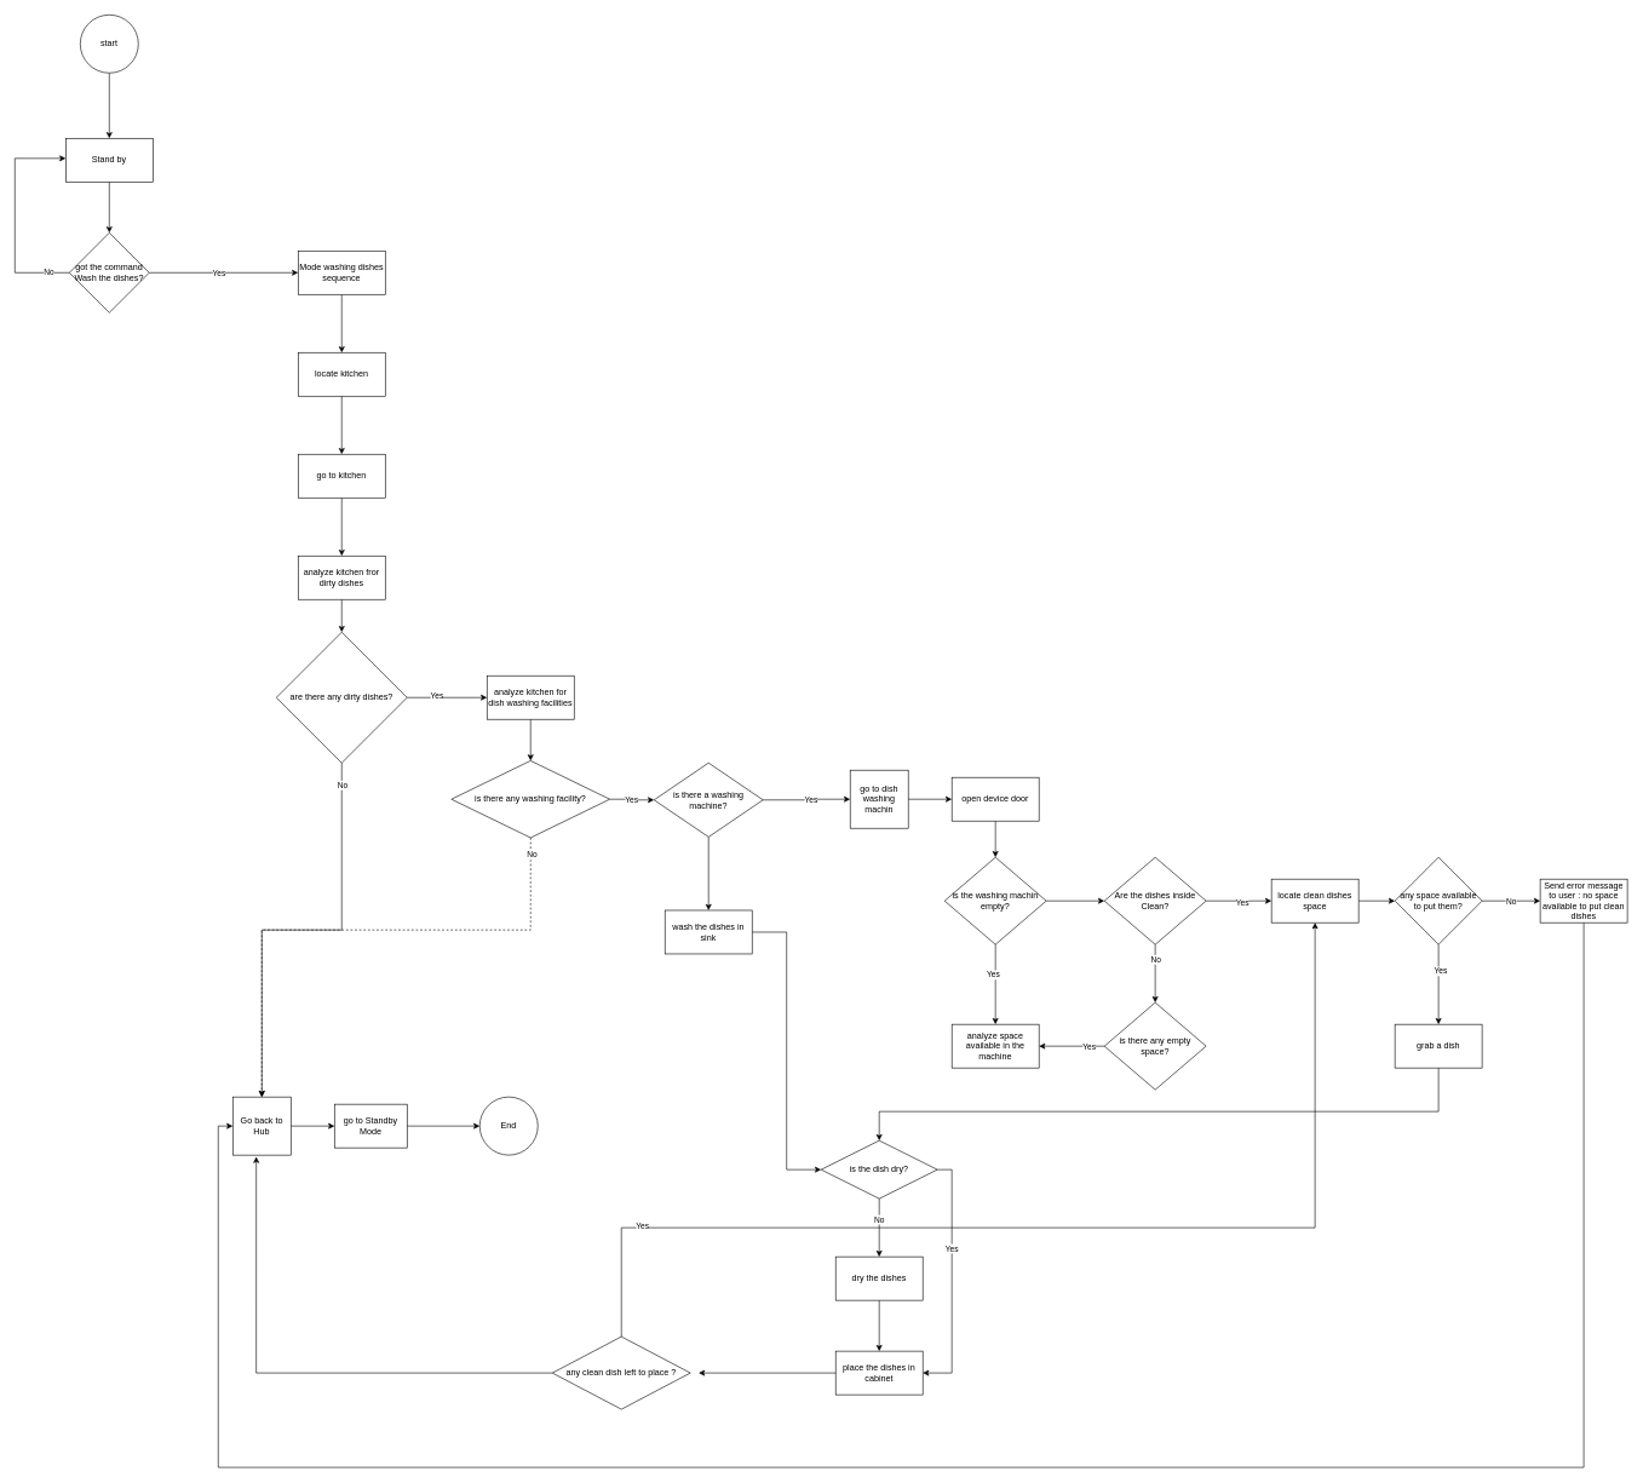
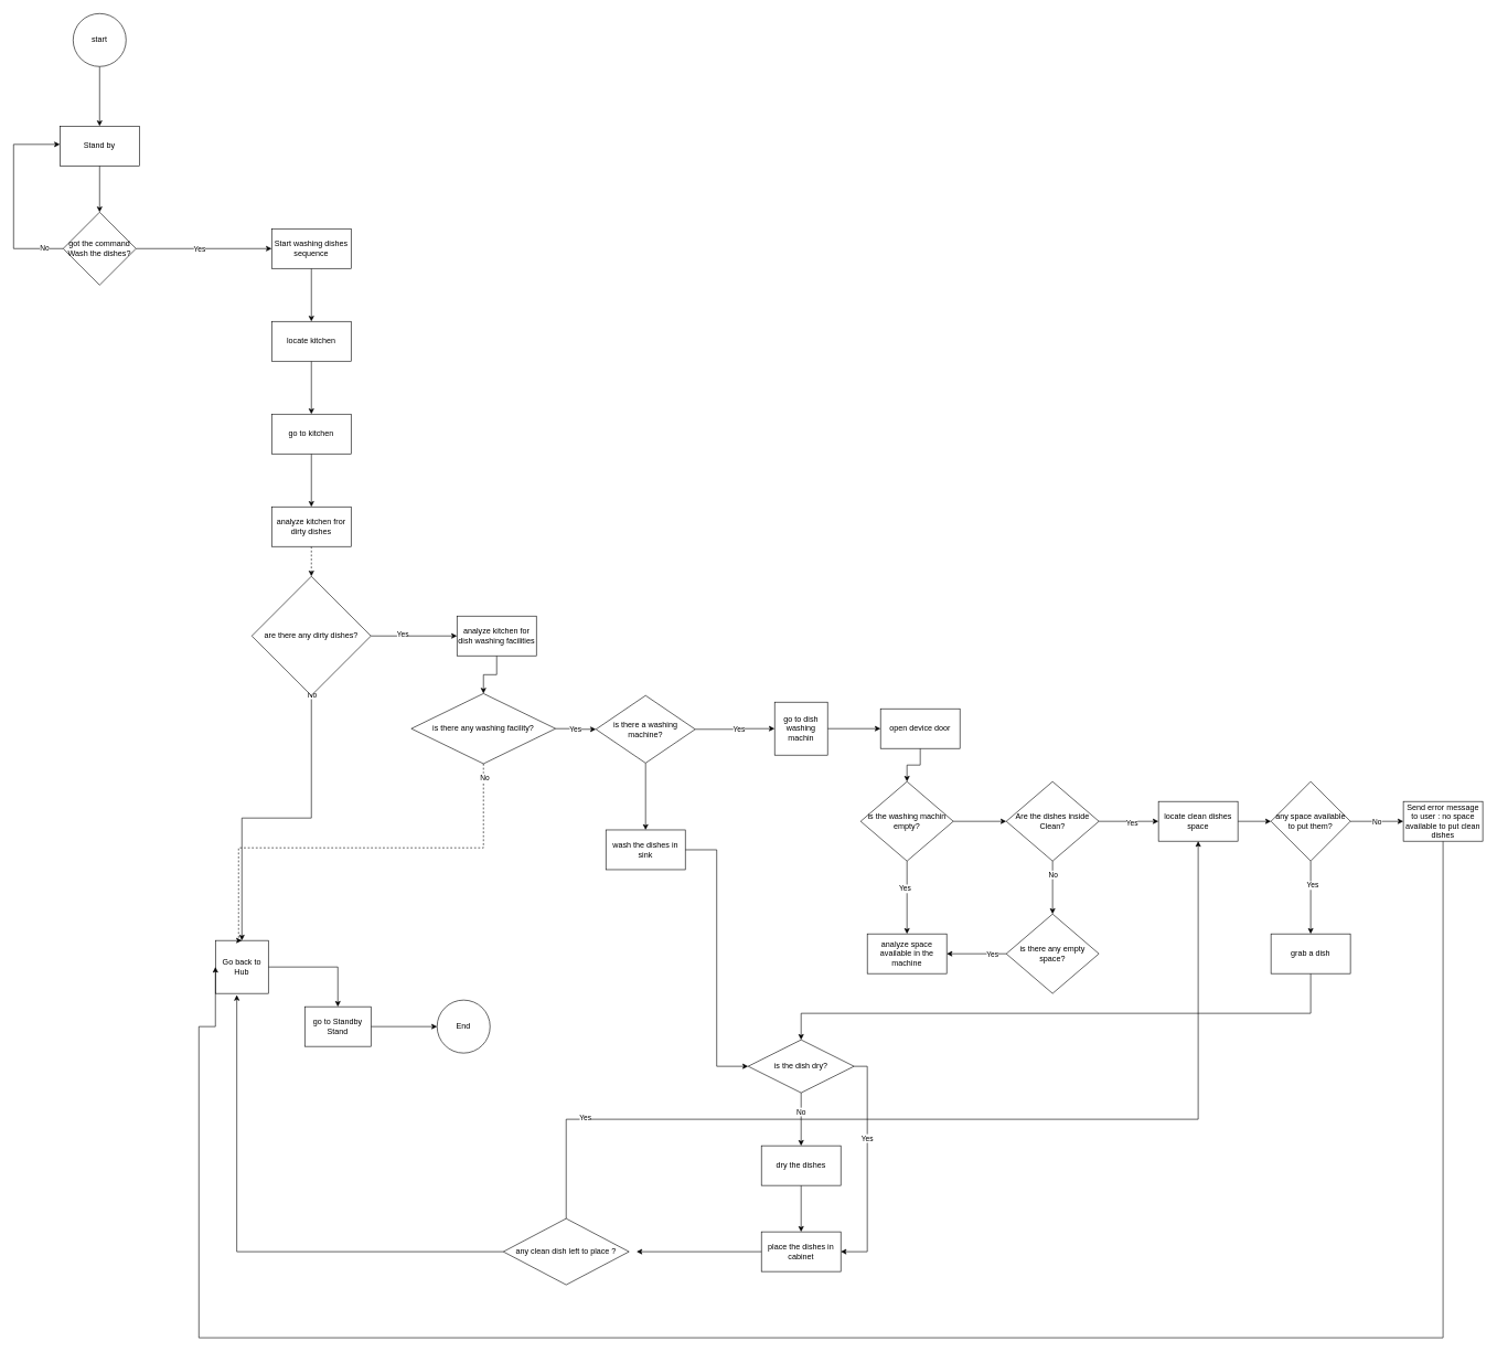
- <mxCell id="12" value="Mode washing dishes sequence" style="whiteSpace=wrap;html=1;" vertex="1" parent="1"><mxGeometry x="410" y="345" width="120" height="60" as="geometry" /></mxCell>
+ <mxCell id="12" value="Start washing dishes sequence" style="whiteSpace=wrap;html=1;" vertex="1" parent="1"><mxGeometry x="410" y="345" width="120" height="60" as="geometry" /></mxCell>
- <mxCell id="17" value="" style="edgeStyle=orthogonalEdgeStyle;rounded=0;orthogonalLoop=1;jettySize=auto;html=1;" edge="1" parent="1" source="18" target="23"><mxGeometry relative="1" as="geometry" /></mxCell>
+ <mxCell id="17" value="" style="edgeStyle=orthogonalEdgeStyle;rounded=0;orthogonalLoop=1;jettySize=auto;html=1;dashed=1;" edge="1" parent="1" source="18" target="23"><mxGeometry relative="1" as="geometry" /></mxCell>
- <mxCell id="25" value="analyze kitchen for dish washing facilities" style="whiteSpace=wrap;html=1;" vertex="1" parent="1"><mxGeometry x="670" y="930" width="120" height="60" as="geometry" /></mxCell>
+ <mxCell id="25" value="analyze kitchen for dish washing facilities" style="whiteSpace=wrap;html=1;" vertex="1" parent="1"><mxGeometry x="690" y="930" width="120" height="60" as="geometry" /></mxCell>
- <mxCell id="54" value="open device door" style="whiteSpace=wrap;html=1;" vertex="1" parent="1"><mxGeometry x="1310" y="1070" width="120" height="60" as="geometry" /></mxCell>
+ <mxCell id="54" value="open device door" style="whiteSpace=wrap;html=1;" vertex="1" parent="1"><mxGeometry x="1330" y="1070" width="120" height="60" as="geometry" /></mxCell>
- <mxCell id="28" value="Go back to Hub" style="whiteSpace=wrap;html=1;aspect=fixed;" vertex="1" parent="1"><mxGeometry x="320" y="1510" width="80" height="80" as="geometry" /></mxCell>
+ <mxCell id="28" value="Go back to Hub" style="whiteSpace=wrap;html=1;aspect=fixed;" vertex="1" parent="1"><mxGeometry x="325" y="1420" width="80" height="80" as="geometry" /></mxCell>
- <mxCell id="30" value="go to Standby Mode" style="whiteSpace=wrap;html=1;" vertex="1" parent="1"><mxGeometry x="460" y="1520" width="100" height="60" as="geometry" /></mxCell>
+ <mxCell id="30" value="go to Standby Stand" style="whiteSpace=wrap;html=1;" vertex="1" parent="1"><mxGeometry x="460" y="1520" width="100" height="60" as="geometry" /></mxCell>
